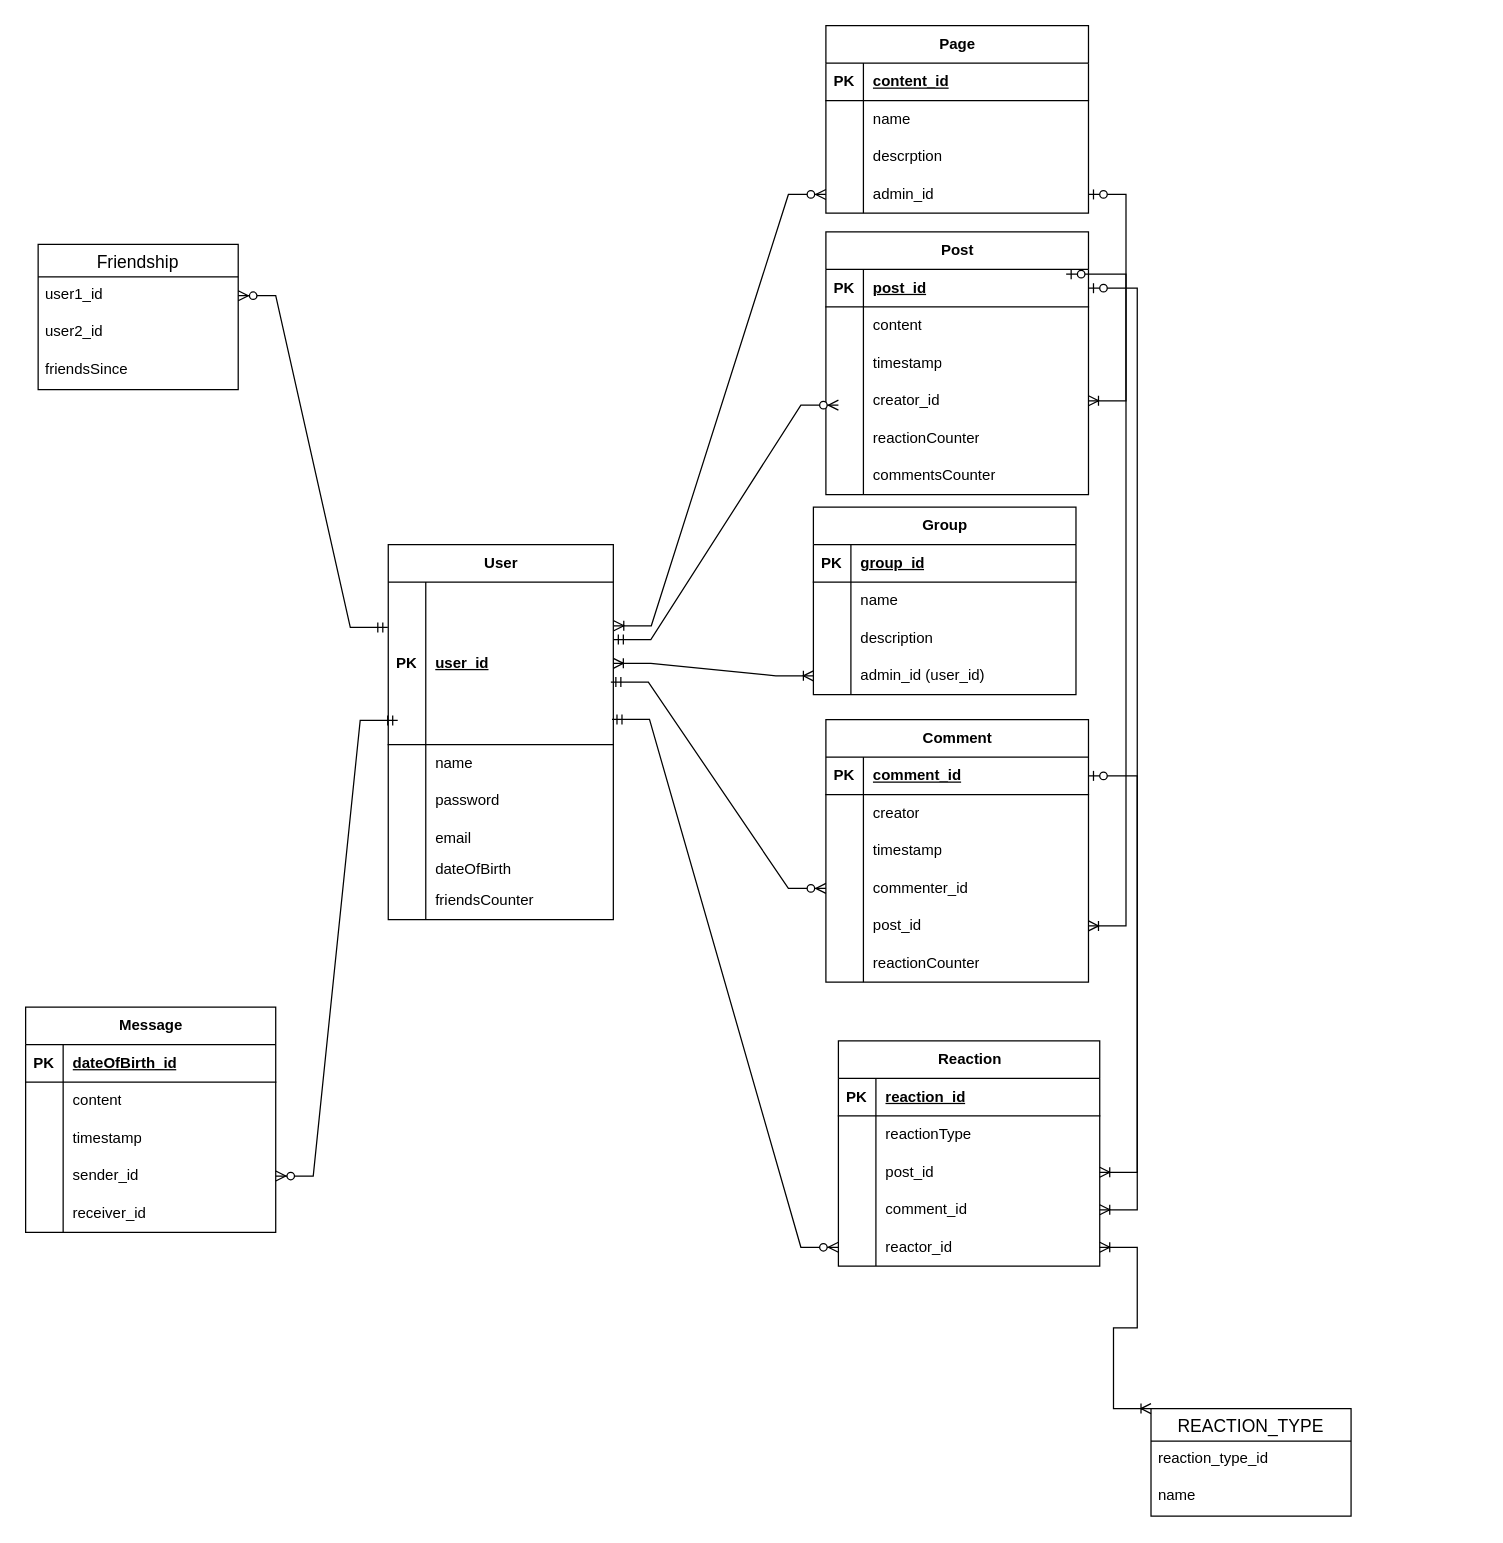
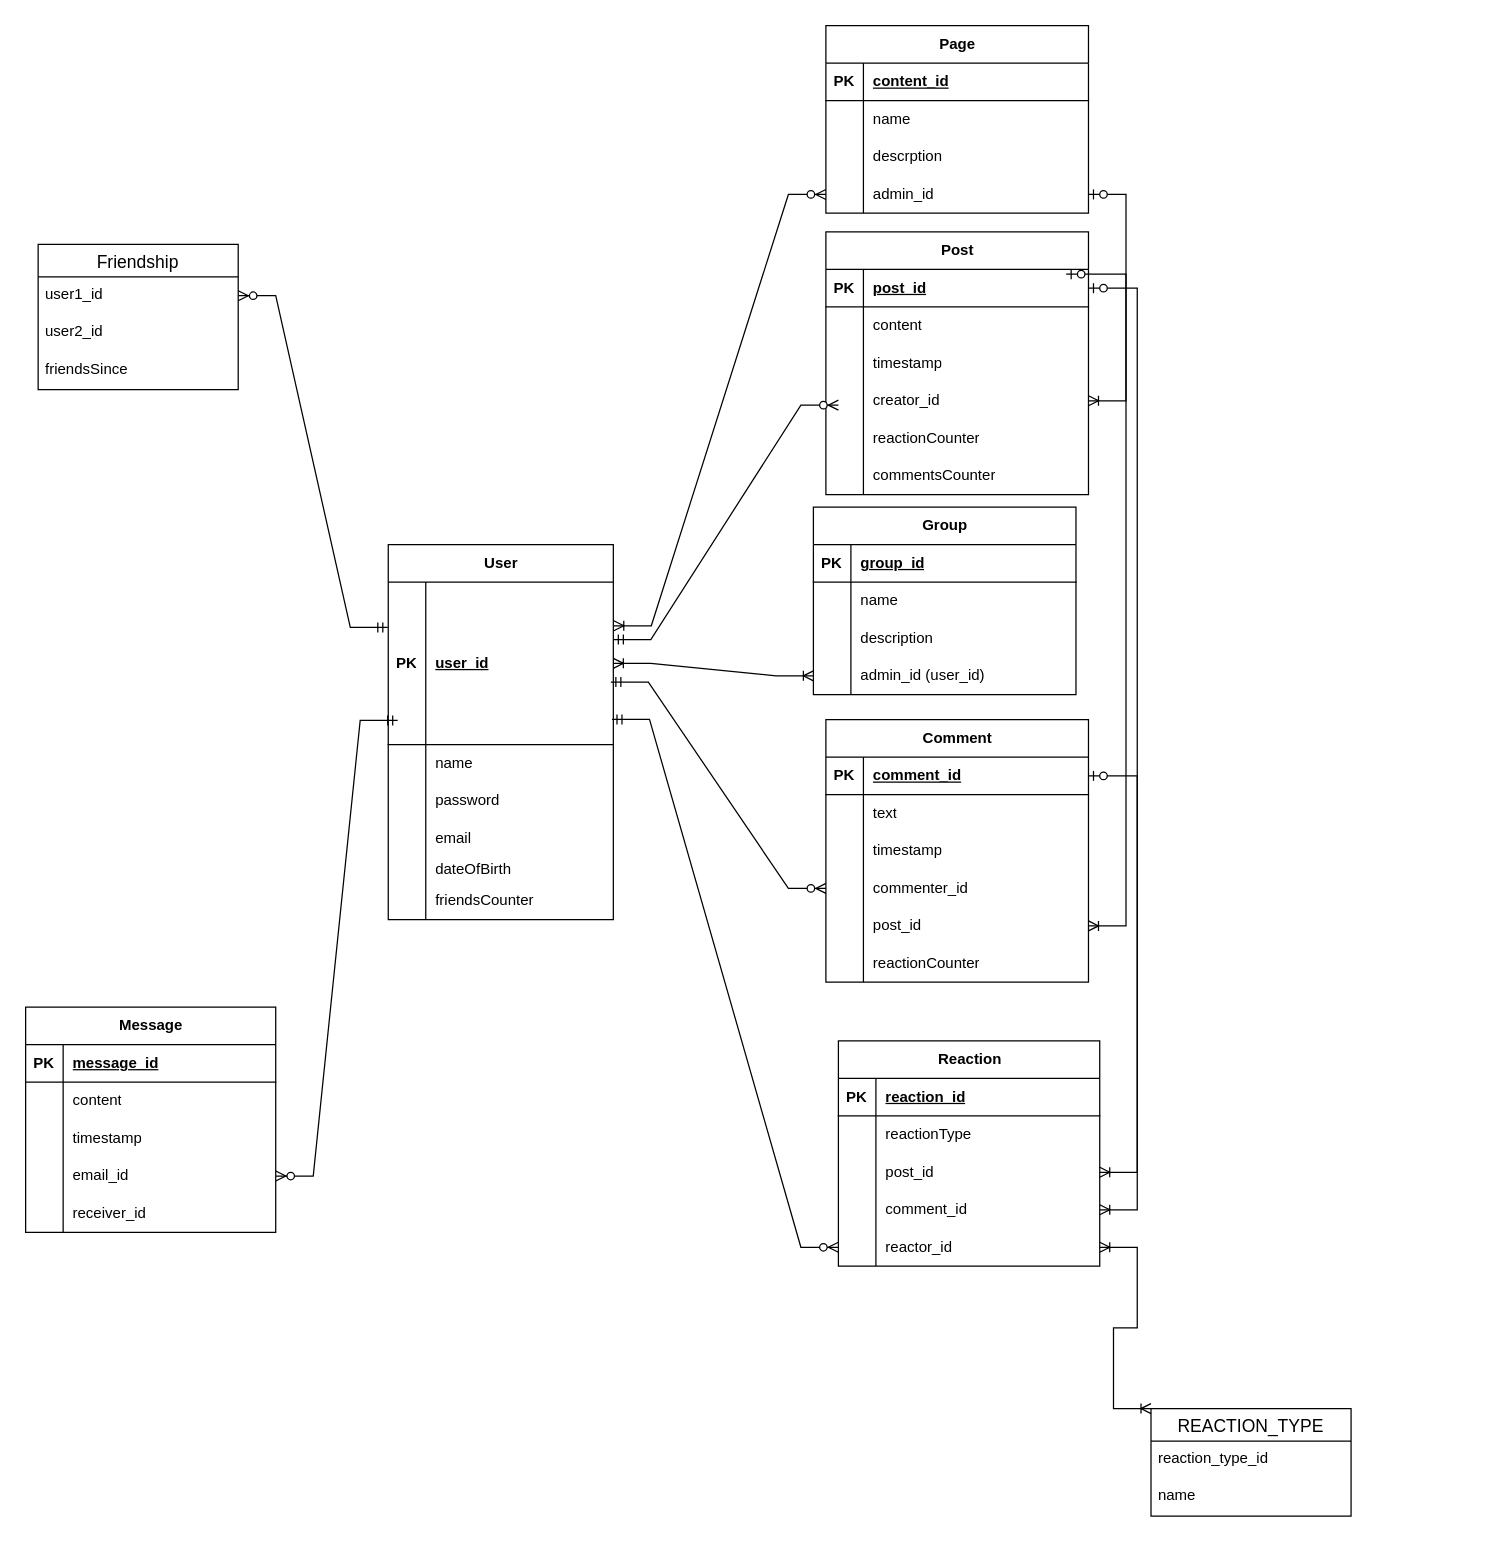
- <mxCell id="72" value="creator" style="shape=partialRectangle;connectable=0;fillColor=none;top=0;left=0;bottom=0;right=0;align=left;spacingLeft=6;overflow=hidden;whiteSpace=wrap;html=1;" vertex="1" parent="70"><mxGeometry x="30" width="180" height="30" as="geometry"><mxRectangle width="180" height="30" as="alternateBounds" /></mxGeometry></mxCell>
+ <mxCell id="72" value="text" style="shape=partialRectangle;connectable=0;fillColor=none;top=0;left=0;bottom=0;right=0;align=left;spacingLeft=6;overflow=hidden;whiteSpace=wrap;html=1;" vertex="1" parent="70"><mxGeometry x="30" width="180" height="30" as="geometry"><mxRectangle width="180" height="30" as="alternateBounds" /></mxGeometry></mxCell>
- <mxCell id="104" value="dateOfBirth_id" style="shape=partialRectangle;connectable=0;fillColor=none;top=0;left=0;bottom=0;right=0;align=left;spacingLeft=6;fontStyle=5;overflow=hidden;whiteSpace=wrap;html=1;" vertex="1" parent="102"><mxGeometry x="30" width="170" height="30" as="geometry"><mxRectangle width="170" height="30" as="alternateBounds" /></mxGeometry></mxCell>
+ <mxCell id="104" value="message_id" style="shape=partialRectangle;connectable=0;fillColor=none;top=0;left=0;bottom=0;right=0;align=left;spacingLeft=6;fontStyle=5;overflow=hidden;whiteSpace=wrap;html=1;" vertex="1" parent="102"><mxGeometry x="30" width="170" height="30" as="geometry"><mxRectangle width="170" height="30" as="alternateBounds" /></mxGeometry></mxCell>
- <mxCell id="113" value="sender_id" style="shape=partialRectangle;connectable=0;fillColor=none;top=0;left=0;bottom=0;right=0;align=left;spacingLeft=6;overflow=hidden;whiteSpace=wrap;html=1;" vertex="1" parent="111"><mxGeometry x="30" width="170" height="30" as="geometry"><mxRectangle width="170" height="30" as="alternateBounds" /></mxGeometry></mxCell>
+ <mxCell id="113" value="email_id" style="shape=partialRectangle;connectable=0;fillColor=none;top=0;left=0;bottom=0;right=0;align=left;spacingLeft=6;overflow=hidden;whiteSpace=wrap;html=1;" vertex="1" parent="111"><mxGeometry x="30" width="170" height="30" as="geometry"><mxRectangle width="170" height="30" as="alternateBounds" /></mxGeometry></mxCell>
